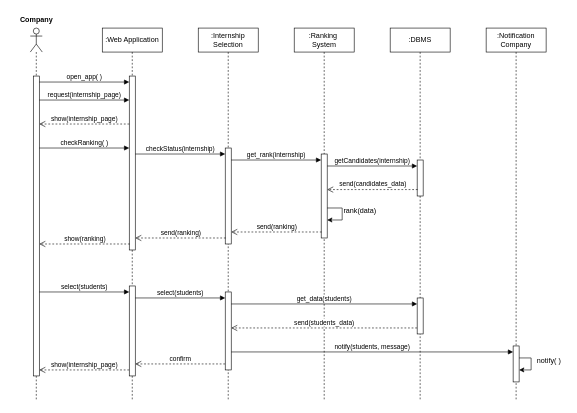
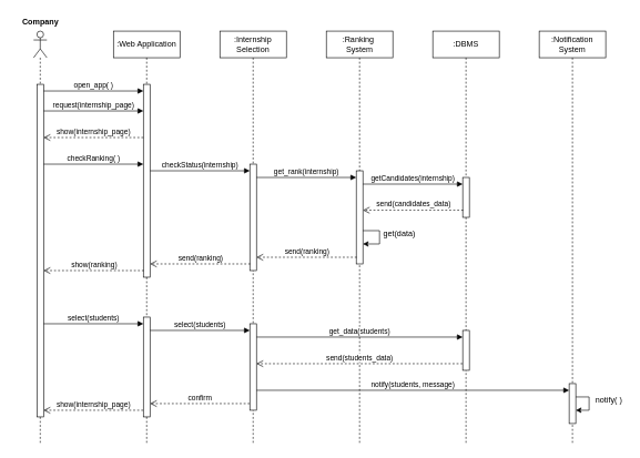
- <mxCell id="16" value=":Notification Company" style="shape=umlLifeline;perimeter=lifelinePerimeter;whiteSpace=wrap;html=1;container=1;dropTarget=0;collapsible=0;recursiveResize=0;outlineConnect=0;portConstraint=eastwest;newEdgeStyle={&quot;curved&quot;:0,&quot;rounded&quot;:0};" vertex="1" parent="1"><mxGeometry x="810" y="46" width="100" height="620" as="geometry" /></mxCell>
+ <mxCell id="16" value=":Notification System" style="shape=umlLifeline;perimeter=lifelinePerimeter;whiteSpace=wrap;html=1;container=1;dropTarget=0;collapsible=0;recursiveResize=0;outlineConnect=0;portConstraint=eastwest;newEdgeStyle={&quot;curved&quot;:0,&quot;rounded&quot;:0};" vertex="1" parent="1"><mxGeometry x="810" y="46" width="100" height="620" as="geometry" /></mxCell>
- <mxCell id="28" value="rank(data)" style="text;html=1;align=center;verticalAlign=middle;whiteSpace=wrap;rounded=0;" vertex="1" parent="1"><mxGeometry x="570" y="336" width="60" height="30" as="geometry" /></mxCell>
+ <mxCell id="28" value="get(data)" style="text;html=1;align=center;verticalAlign=middle;whiteSpace=wrap;rounded=0;" vertex="1" parent="1"><mxGeometry x="570" y="336" width="60" height="30" as="geometry" /></mxCell>
